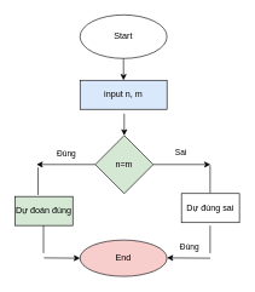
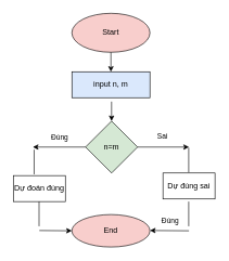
- <mxCell id="2" value="Start" style="ellipse;whiteSpace=wrap;html=1;" vertex="1" parent="1"><mxGeometry x="110" y="20" width="120" height="60" as="geometry" /></mxCell>
+ <mxCell id="2" value="Start" style="ellipse;whiteSpace=wrap;html=1;fillColor=#f8cecc;" vertex="1" parent="1"><mxGeometry x="110" y="20" width="120" height="60" as="geometry" /></mxCell>
- <mxCell id="9" value="Dự đoán đúng" style="rounded=0;whiteSpace=wrap;html=1;fillColor=#d5e8d4;" vertex="1" parent="1"><mxGeometry x="20" y="270" width="80" height="40" as="geometry" /></mxCell>
+ <mxCell id="9" value="Dự đoán đúng" style="rounded=0;whiteSpace=wrap;html=1;" vertex="1" parent="1"><mxGeometry x="20" y="270" width="80" height="40" as="geometry" /></mxCell>
